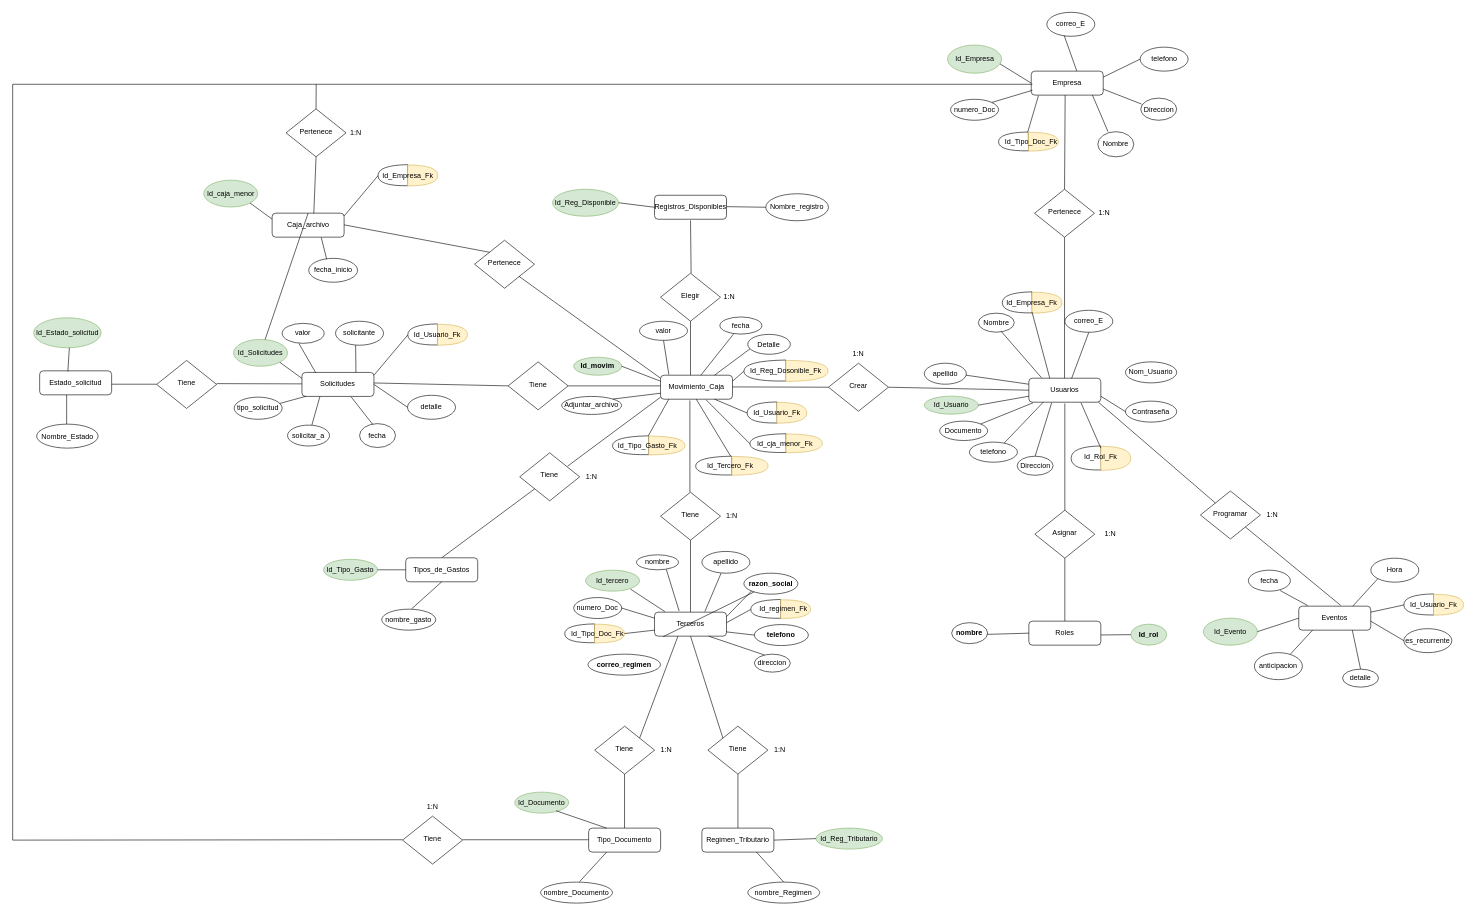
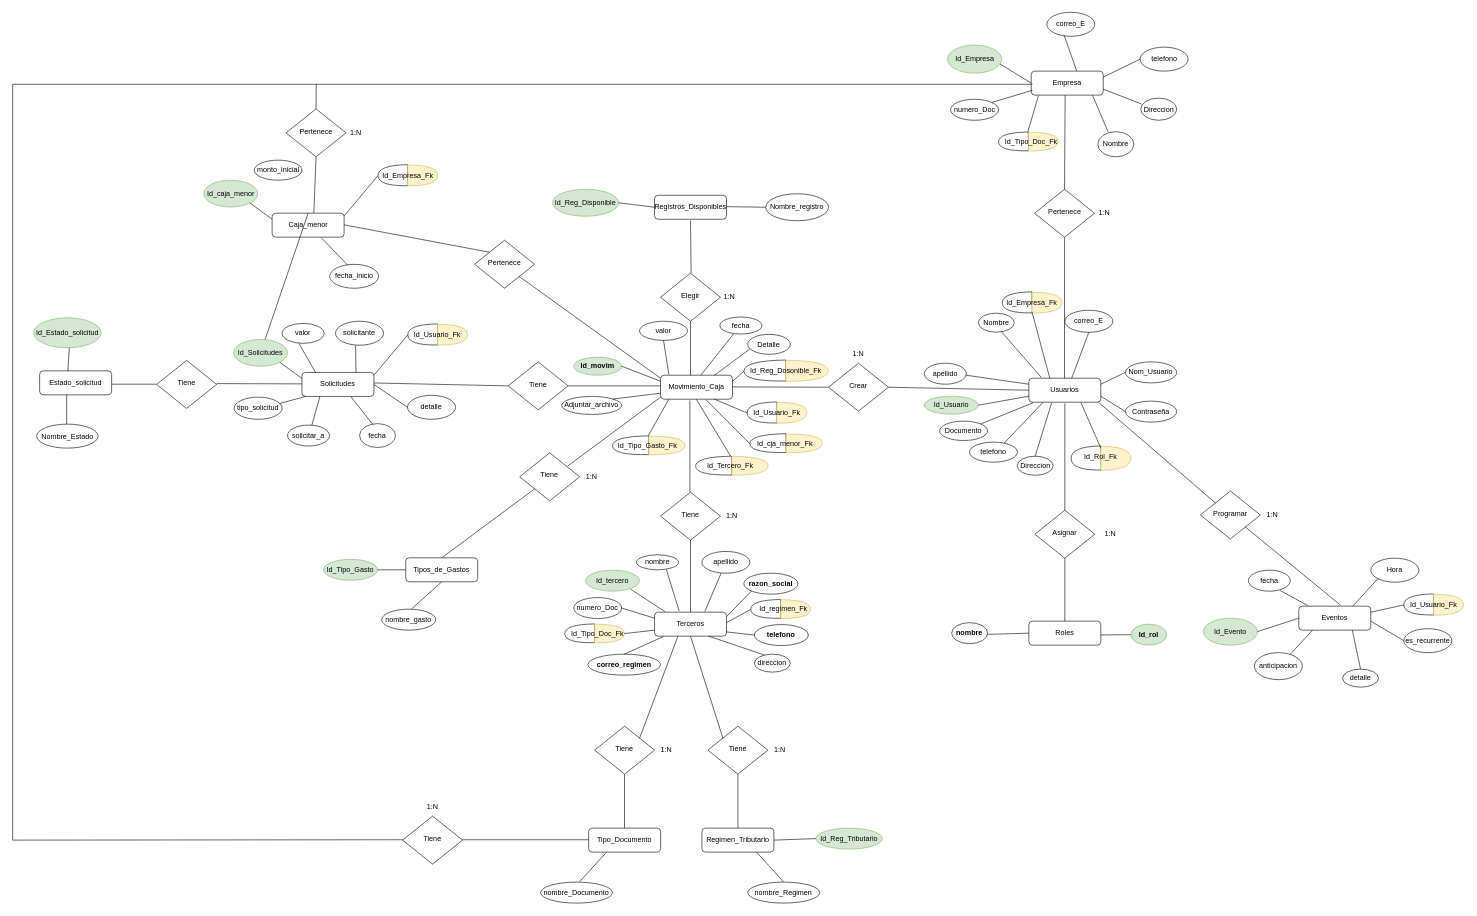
+ <mxCell id="218" value="monto_inicial" style="ellipse;whiteSpace=wrap;html=1;" vertex="1" parent="1"><mxGeometry x="422.7" y="266.49" width="79.56" height="33.37" as="geometry" /></mxCell>
- <mxCell id="212" value="Caja_archivo" style="rounded=1;whiteSpace=wrap;html=1;fontSize=12;glass=0;strokeWidth=1;shadow=0;" vertex="1" parent="1"><mxGeometry x="452.56" y="354.86" width="120" height="40" as="geometry" /></mxCell>
+ <mxCell id="212" value="Caja_menor" style="rounded=1;whiteSpace=wrap;html=1;fontSize=12;glass=0;strokeWidth=1;shadow=0;" vertex="1" parent="1"><mxGeometry x="452.56" y="354.86" width="120" height="40" as="geometry" /></mxCell>
- <mxCell id="217" value="fecha_inicio&lt;br&gt;" style="ellipse;whiteSpace=wrap;html=1;" vertex="1" parent="1"><mxGeometry x="513.56" y="430.18" width="81.44" height="39.82" as="geometry" /></mxCell>
+ <mxCell id="217" value="fecha_inicio&lt;br&gt;" style="ellipse;whiteSpace=wrap;html=1;" vertex="1" parent="1"><mxGeometry x="548.56" y="440.18" width="81.44" height="39.82" as="geometry" /></mxCell>
+ <mxCell id="207" value="" style="endArrow=none;html=1;rounded=0;entryX=0;entryY=0.5;entryDx=0;entryDy=0;exitX=1;exitY=0.25;exitDx=0;exitDy=0;" parent="1" source="3" target="205" edge="1"><mxGeometry width="50" height="50" relative="1" as="geometry"><mxPoint x="1811" y="681" as="sourcePoint" /><mxPoint x="1844" y="757" as="targetPoint" /></mxGeometry></mxCell>
- <mxCell id="126" value="" style="endArrow=none;html=1;rounded=0;exitX=0.12;exitY=1.023;exitDx=0;exitDy=0;exitPerimeter=0;" parent="1" source="107" target="111" edge="1"><mxGeometry width="50" height="50" relative="1" as="geometry"><mxPoint x="1143.3" y="1060" as="sourcePoint" /><mxPoint x="1200" y="1131" as="targetPoint" /></mxGeometry></mxCell>
+ <mxCell id="126" value="" style="endArrow=none;html=1;rounded=0;entryX=0.5;entryY=0;entryDx=0;entryDy=0;exitX=0.12;exitY=1.023;exitDx=0;exitDy=0;exitPerimeter=0;" parent="1" source="107" target="121" edge="1"><mxGeometry width="50" height="50" relative="1" as="geometry"><mxPoint x="1143.3" y="1060" as="sourcePoint" /><mxPoint x="1200" y="1131" as="targetPoint" /></mxGeometry></mxCell>
- <mxCell id="140" value="Id_Documento" style="ellipse;whiteSpace=wrap;html=1;fillColor=#d5e8d4;strokeColor=#82b366;" parent="1" vertex="1"><mxGeometry x="857" y="1320" width="90" height="35" as="geometry" /></mxCell>
- <mxCell id="146" value="" style="endArrow=none;html=1;rounded=0;exitX=0.25;exitY=0;exitDx=0;exitDy=0;entryX=0.764;entryY=0.886;entryDx=0;entryDy=0;entryPerimeter=0;" parent="1" source="138" target="140" edge="1"><mxGeometry width="50" height="50" relative="1" as="geometry"><mxPoint x="1000.34" y="1350" as="sourcePoint" /><mxPoint x="940.34" y="1350" as="targetPoint" /></mxGeometry></mxCell>
